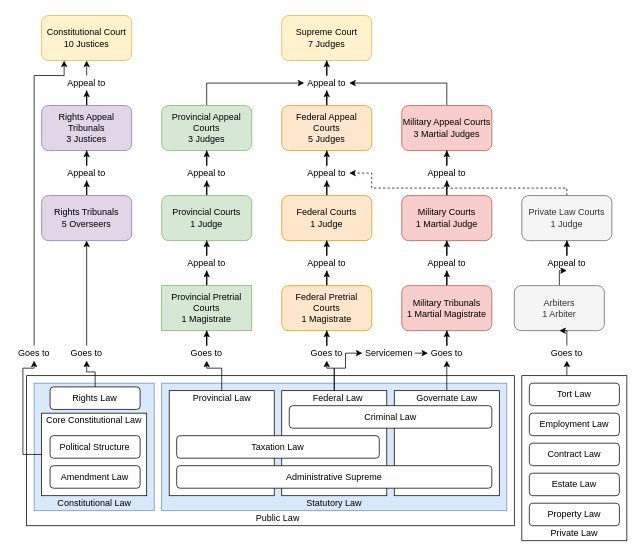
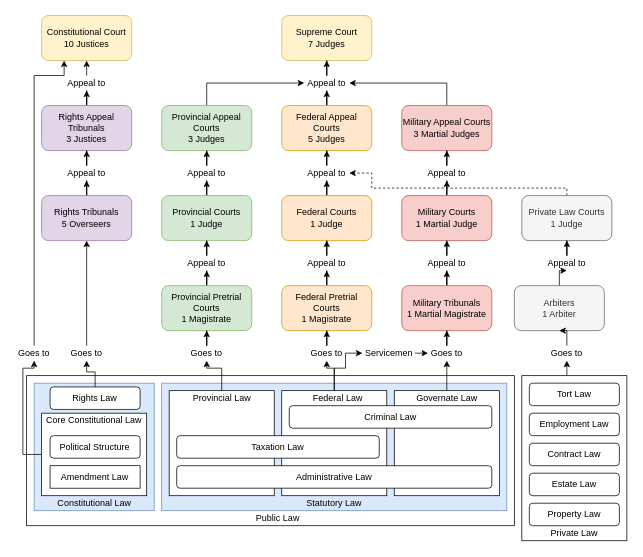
- <mxCell id="28" value="Provincial Pretrial Courts&lt;br&gt;1 Magistrate" style="whiteSpace=wrap;html=1;fillColor=#d5e8d4;strokeColor=#82b366;rounded=0;" parent="1" vertex="1"><mxGeometry x="215" y="380" width="120" height="60" as="geometry" /></mxCell>
+ <mxCell id="28" value="Provincial Pretrial Courts&lt;br&gt;1 Magistrate" style="rounded=1;whiteSpace=wrap;html=1;fillColor=#d5e8d4;strokeColor=#82b366;" parent="1" vertex="1"><mxGeometry x="215" y="380" width="120" height="60" as="geometry" /></mxCell>
- <mxCell id="72" value="Amendment Law" style="rounded=1;whiteSpace=wrap;html=1;" parent="1" vertex="1"><mxGeometry x="66.25" y="620" width="120" height="30" as="geometry" /></mxCell>
+ <mxCell id="72" value="Amendment Law" style="whiteSpace=wrap;html=1;rounded=0;" parent="1" vertex="1"><mxGeometry x="66.25" y="620" width="120" height="30" as="geometry" /></mxCell>
- <mxCell id="35" value="Administrative Supreme" style="rounded=1;whiteSpace=wrap;html=1;" parent="1" vertex="1"><mxGeometry x="235" y="620" width="420" height="30" as="geometry" /></mxCell>
+ <mxCell id="35" value="Administrative Law" style="rounded=1;whiteSpace=wrap;html=1;" parent="1" vertex="1"><mxGeometry x="235" y="620" width="420" height="30" as="geometry" /></mxCell>
